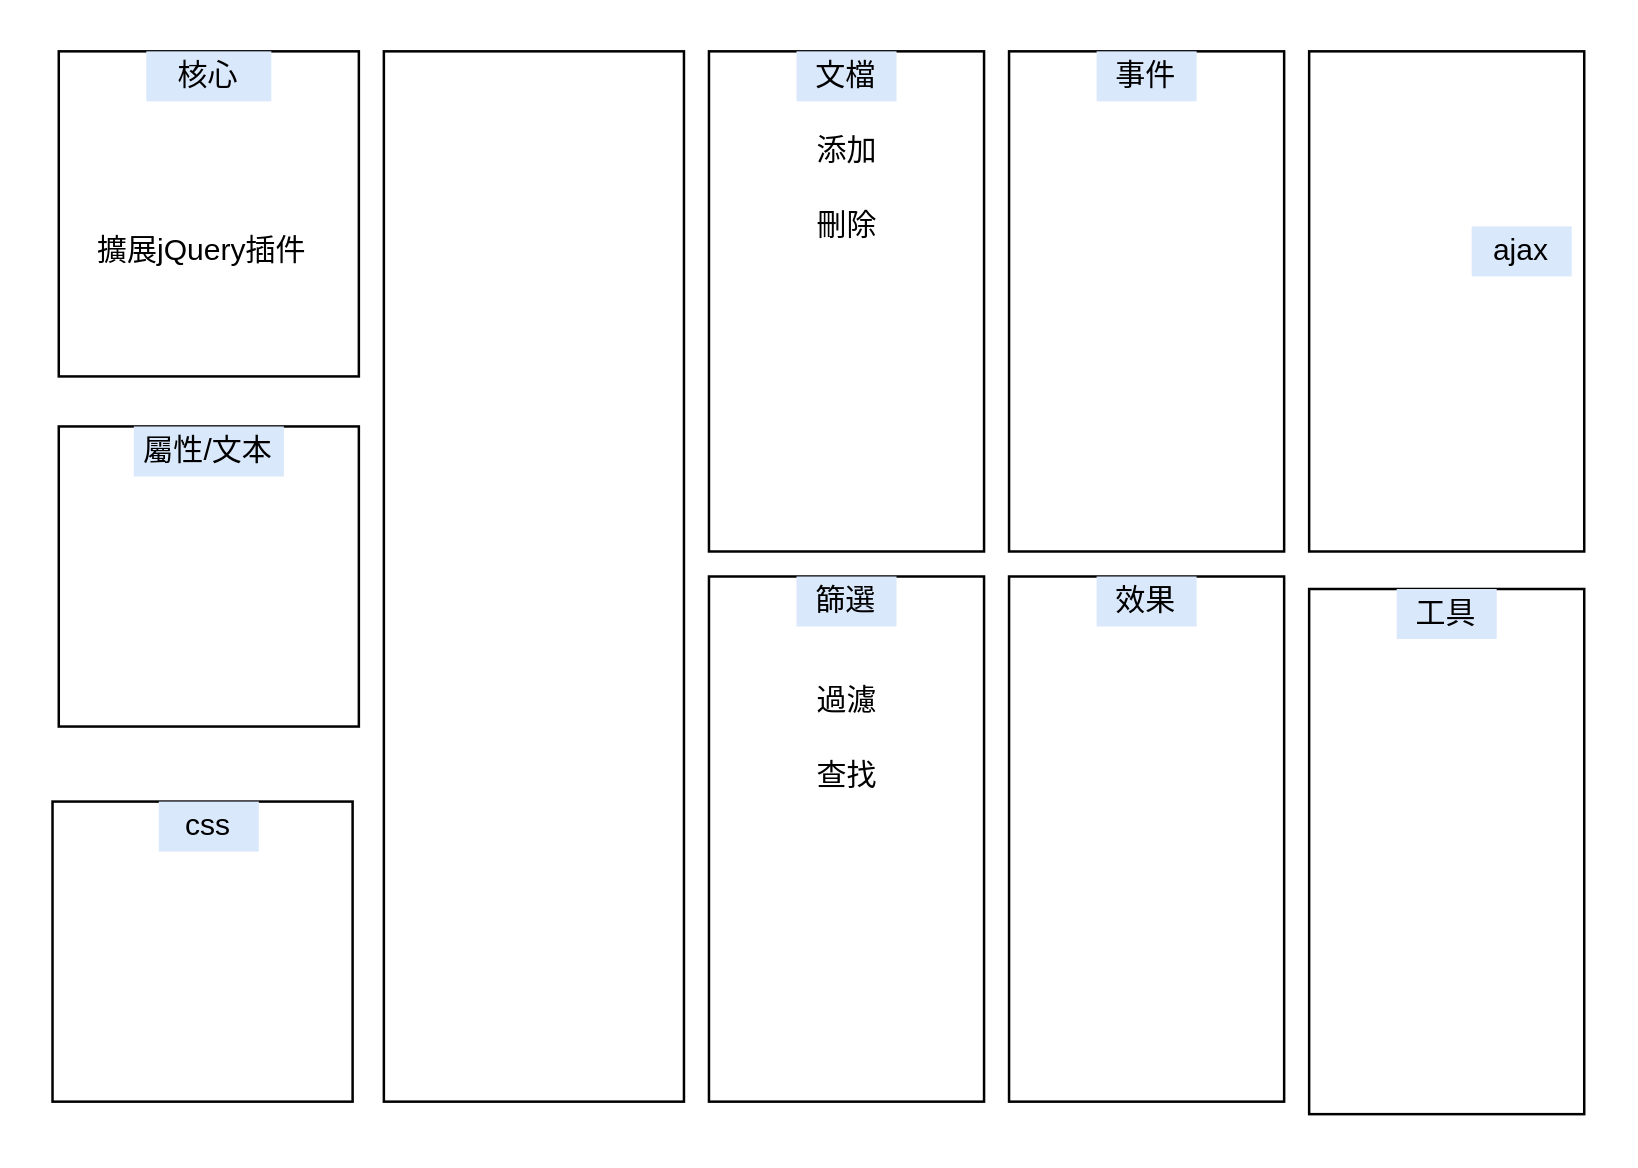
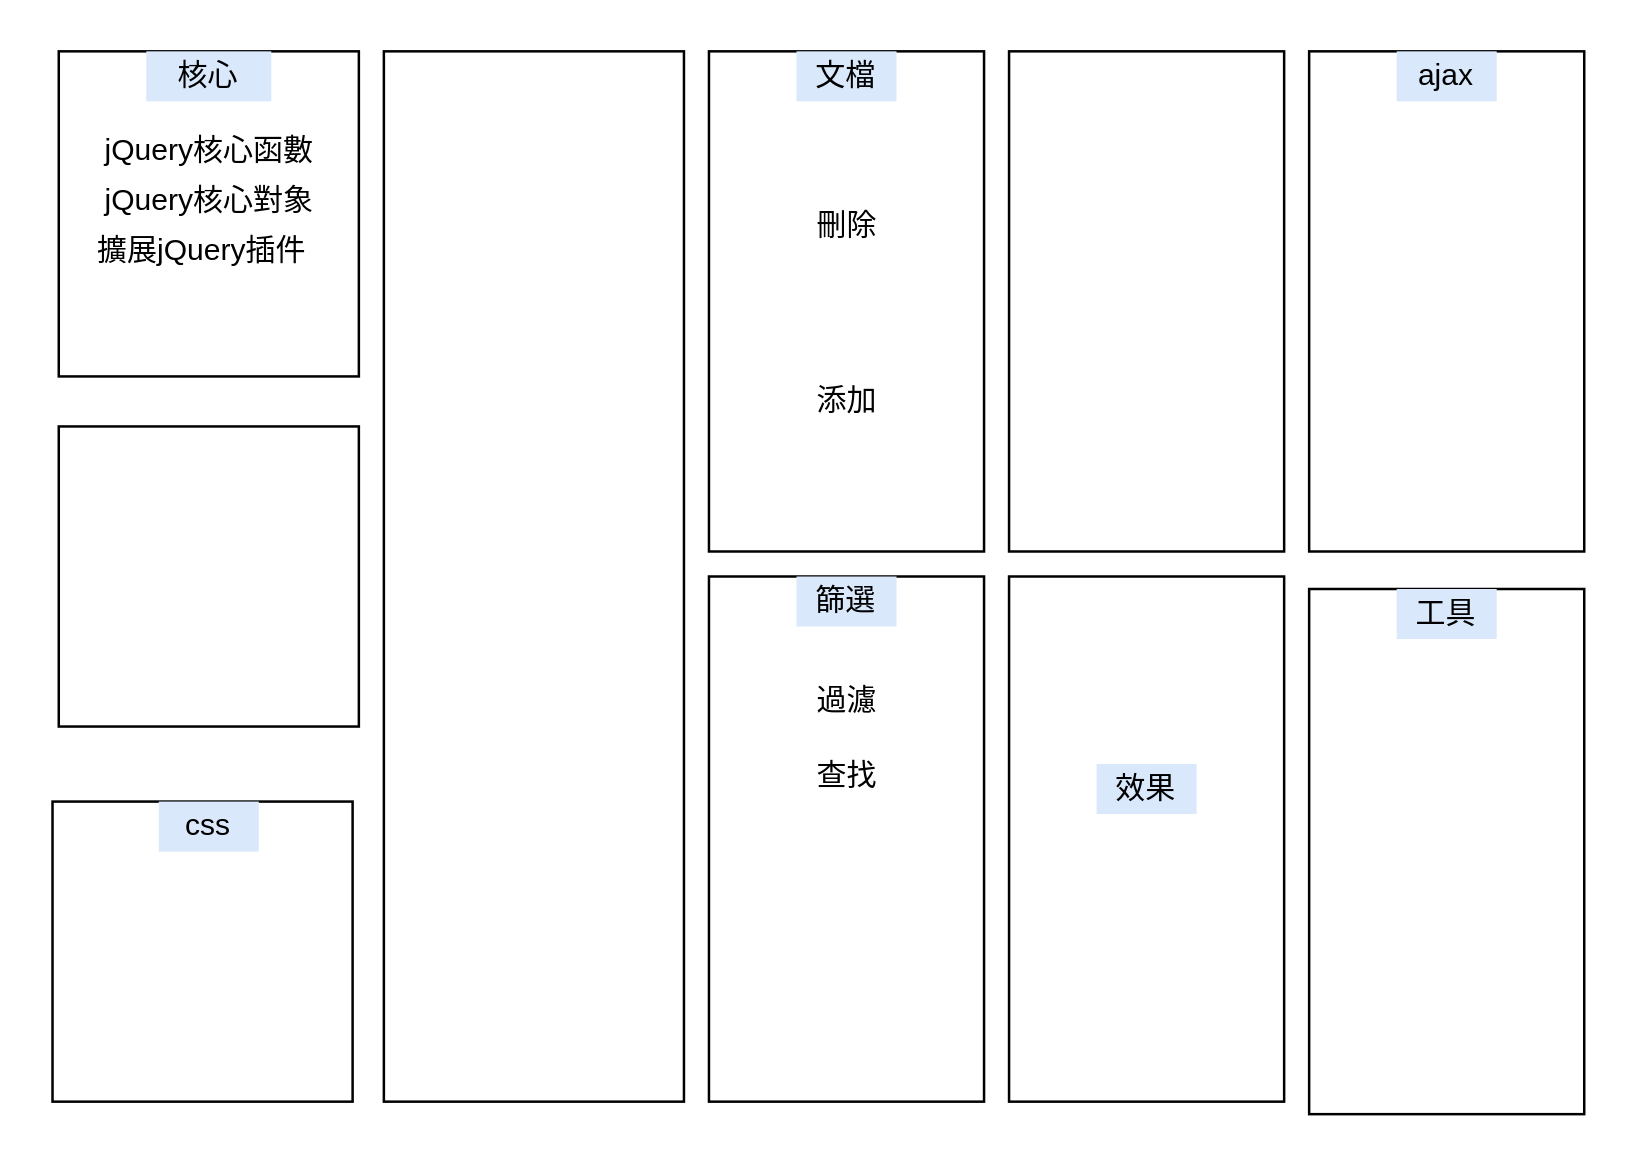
- <mxCell id="22" value="事件" style="text;html=1;strokeColor=none;fillColor=#dae8fc;align=center;verticalAlign=middle;whiteSpace=wrap;rounded=0;" parent="1" vertex="1"><mxGeometry x="438" y="20" width="40" height="20" as="geometry" /></mxCell>
+ <mxCell id="4" value="jQuery核心函數" style="text;html=1;strokeColor=none;fillColor=none;align=center;verticalAlign=middle;whiteSpace=wrap;rounded=0;" parent="1" vertex="1"><mxGeometry x="35.5" y="50" width="95" height="20" as="geometry" /></mxCell>
- <mxCell id="16" value="添加" style="text;html=1;strokeColor=none;fillColor=none;align=center;verticalAlign=middle;whiteSpace=wrap;rounded=0;" parent="1" vertex="1"><mxGeometry x="290.5" y="50" width="95" height="20" as="geometry" /></mxCell>
+ <mxCell id="16" value="添加" style="text;html=1;strokeColor=none;fillColor=none;align=center;verticalAlign=middle;whiteSpace=wrap;rounded=0;" parent="1" vertex="1"><mxGeometry x="290.5" y="150" width="95" height="20" as="geometry" /></mxCell>
+ <mxCell id="5" value="jQuery核心對象" style="text;html=1;strokeColor=none;fillColor=none;align=center;verticalAlign=middle;whiteSpace=wrap;rounded=0;" parent="1" vertex="1"><mxGeometry x="35.5" y="70" width="95" height="20" as="geometry" /></mxCell>
- <mxCell id="26" value="ajax" style="text;html=1;strokeColor=none;fillColor=#dae8fc;align=center;verticalAlign=middle;whiteSpace=wrap;rounded=0;" parent="1" vertex="1"><mxGeometry x="588" y="90" width="40" height="20" as="geometry" /></mxCell>
+ <mxCell id="26" value="ajax" style="text;html=1;strokeColor=none;fillColor=#dae8fc;align=center;verticalAlign=middle;whiteSpace=wrap;rounded=0;" parent="1" vertex="1"><mxGeometry x="558" y="20" width="40" height="20" as="geometry" /></mxCell>
- <mxCell id="8" value="屬性/文本" style="text;html=1;strokeColor=none;fillColor=#dae8fc;align=center;verticalAlign=middle;whiteSpace=wrap;rounded=0;" parent="1" vertex="1"><mxGeometry x="53" y="170" width="60" height="20" as="geometry" /></mxCell>
- <mxCell id="23" value="效果" style="text;html=1;strokeColor=none;fillColor=#dae8fc;align=center;verticalAlign=middle;whiteSpace=wrap;rounded=0;" parent="1" vertex="1"><mxGeometry x="438" y="230" width="40" height="20" as="geometry" /></mxCell>
+ <mxCell id="23" value="效果" style="text;html=1;strokeColor=none;fillColor=#dae8fc;align=center;verticalAlign=middle;whiteSpace=wrap;rounded=0;" parent="1" vertex="1"><mxGeometry x="438" y="305" width="40" height="20" as="geometry" /></mxCell>
